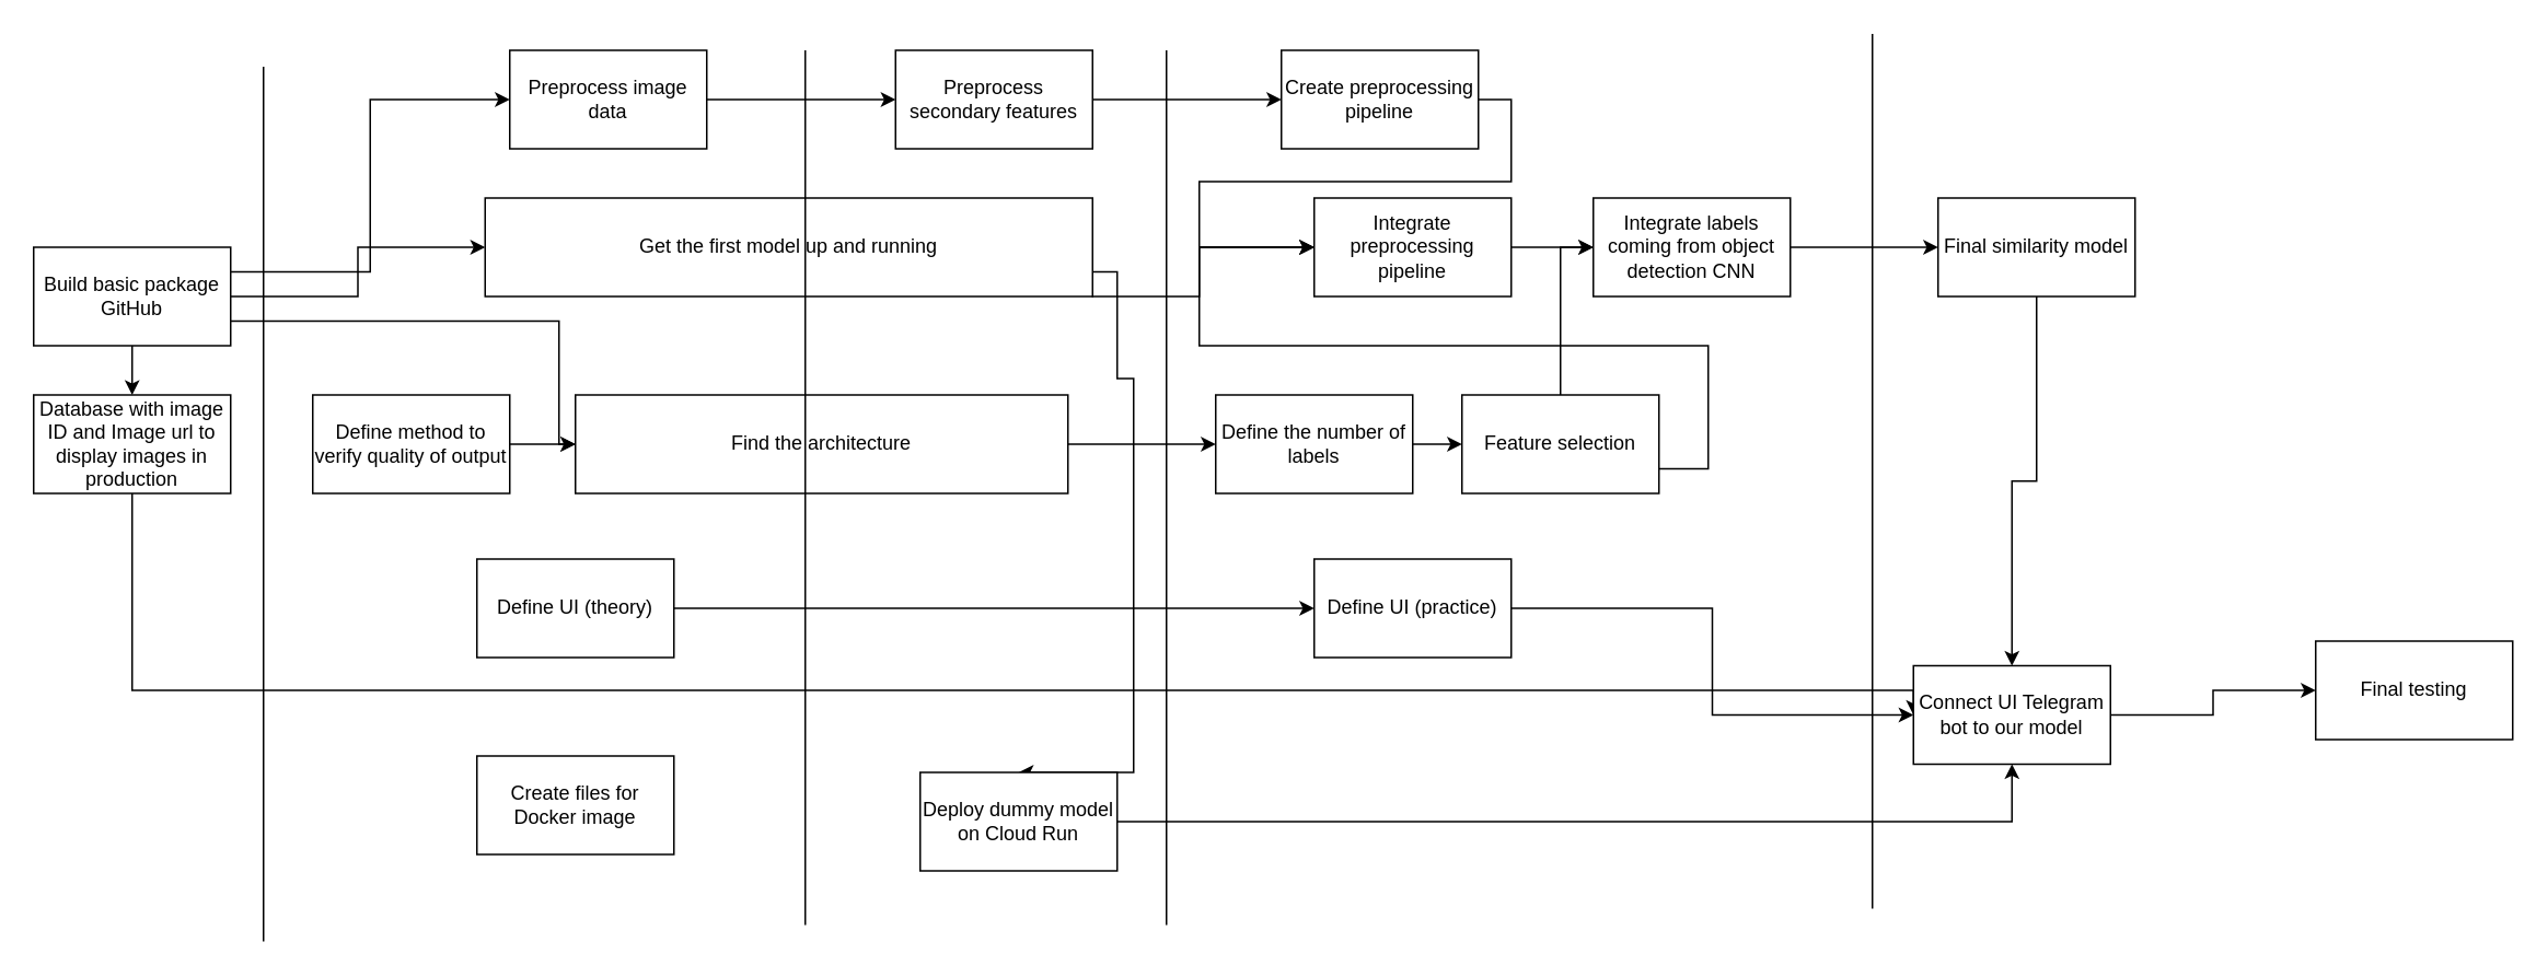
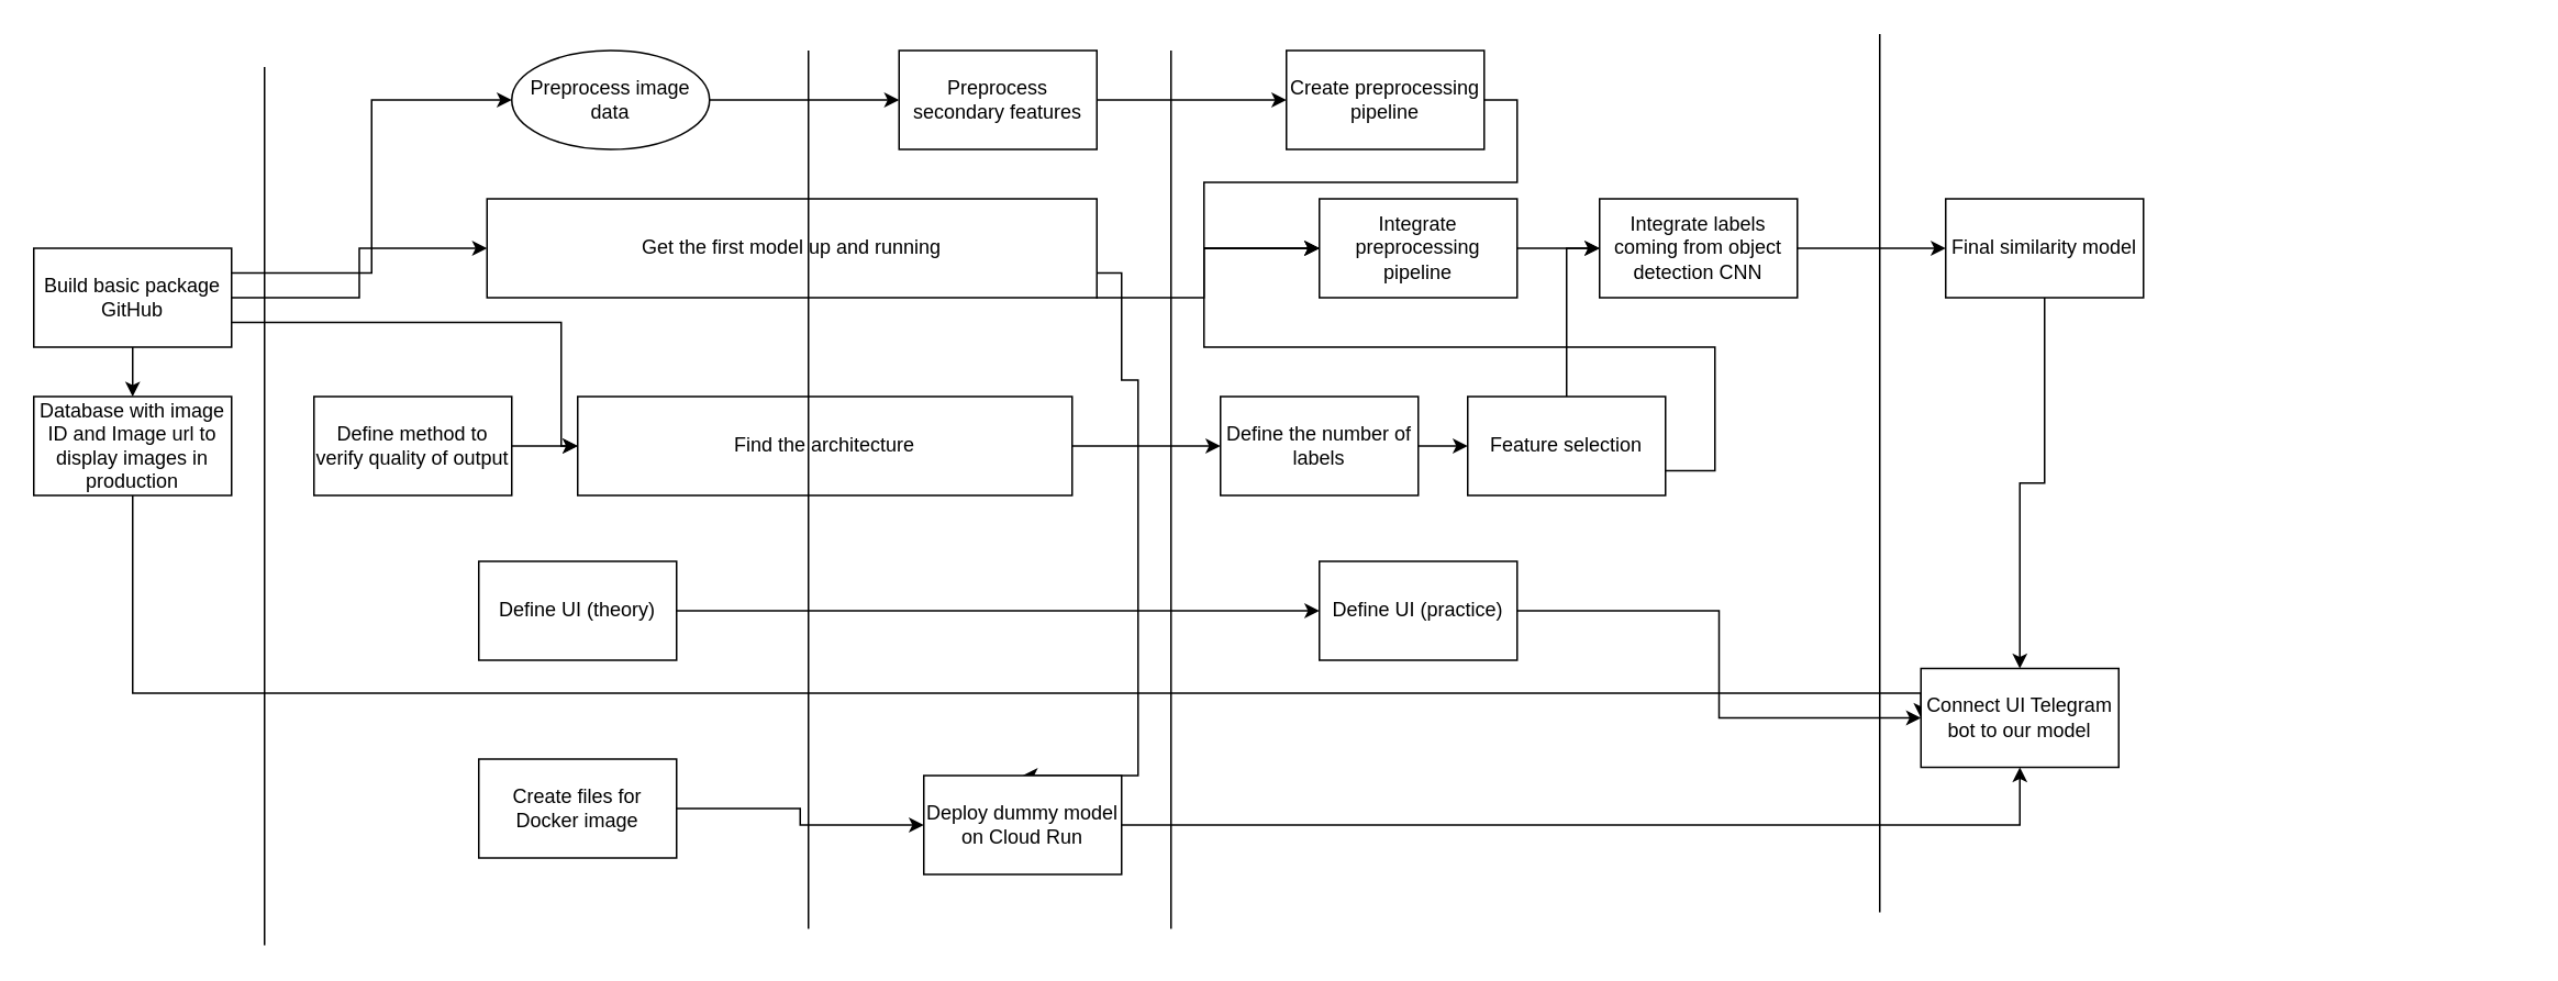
- <mxCell id="5" value="Preprocess image data" style="rounded=0;whiteSpace=wrap;html=1;" vertex="1" parent="1"><mxGeometry x="310" y="30" width="120" height="60" as="geometry" /></mxCell>
+ <mxCell id="5" value="Preprocess image data" style="ellipse;whiteSpace=wrap;html=1;" vertex="1" parent="1"><mxGeometry x="310" y="30" width="120" height="60" as="geometry" /></mxCell>
- <mxCell id="34" value="Final testing" style="rounded=0;whiteSpace=wrap;html=1;" vertex="1" parent="1"><mxGeometry x="1410" y="390" width="120" height="60" as="geometry" /></mxCell>
- <mxCell id="32" style="edgeStyle=orthogonalEdgeStyle;rounded=0;orthogonalLoop=1;jettySize=auto;html=1;exitX=1;exitY=0.5;exitDx=0;exitDy=0;entryX=0;entryY=0.5;entryDx=0;entryDy=0;" edge="1" parent="1" source="33" target="34"><mxGeometry relative="1" as="geometry" /></mxCell>
+ <mxCell id="35" style="edgeStyle=orthogonalEdgeStyle;rounded=0;orthogonalLoop=1;jettySize=auto;html=1;exitX=1;exitY=0.5;exitDx=0;exitDy=0;entryX=0;entryY=0.5;entryDx=0;entryDy=0;" edge="1" parent="1" source="36" target="31"><mxGeometry relative="1" as="geometry" /></mxCell>
